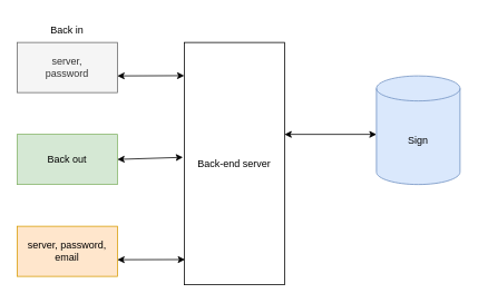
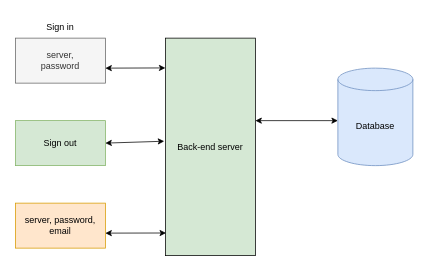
- <mxCell id="3" value="Back in" style="text;html=1;strokeColor=none;fillColor=none;align=center;verticalAlign=middle;whiteSpace=wrap;rounded=0;" vertex="1" parent="1"><mxGeometry x="40" y="20" width="80" height="30" as="geometry" /></mxCell>
+ <mxCell id="3" value="Sign in" style="text;html=1;strokeColor=none;fillColor=none;align=center;verticalAlign=middle;whiteSpace=wrap;rounded=0;" vertex="1" parent="1"><mxGeometry x="40" y="20" width="80" height="30" as="geometry" /></mxCell>
- <mxCell id="5" value="Sign" style="shape=cylinder3;whiteSpace=wrap;html=1;boundedLbl=1;backgroundOutline=1;size=15;fillColor=#dae8fc;strokeColor=#6c8ebf;" vertex="1" parent="1"><mxGeometry x="450" y="90" width="100" height="130" as="geometry" /></mxCell>
+ <mxCell id="5" value="Database" style="shape=cylinder3;whiteSpace=wrap;html=1;boundedLbl=1;backgroundOutline=1;size=15;fillColor=#dae8fc;strokeColor=#6c8ebf;" vertex="1" parent="1"><mxGeometry x="450" y="90" width="100" height="130" as="geometry" /></mxCell>
- <mxCell id="8" value="Back out" style="text;html=1;strokeColor=none;fillColor=none;align=center;verticalAlign=middle;whiteSpace=wrap;rounded=0;" vertex="1" parent="1"><mxGeometry x="50" y="175" width="60" height="30" as="geometry" /></mxCell>
+ <mxCell id="8" value="Sign out" style="text;html=1;strokeColor=none;fillColor=none;align=center;verticalAlign=middle;whiteSpace=wrap;rounded=0;" vertex="1" parent="1"><mxGeometry x="50" y="175" width="60" height="30" as="geometry" /></mxCell>
- <mxCell id="4" value="Back-end server" style="whiteSpace=wrap;html=1;rounded=0;" vertex="1" parent="1"><mxGeometry x="220" y="50" width="120" height="290" as="geometry" /></mxCell>
+ <mxCell id="4" value="Back-end server" style="whiteSpace=wrap;html=1;rounded=0;fillColor=#d5e8d4;" vertex="1" parent="1"><mxGeometry x="220" y="50" width="120" height="290" as="geometry" /></mxCell>
